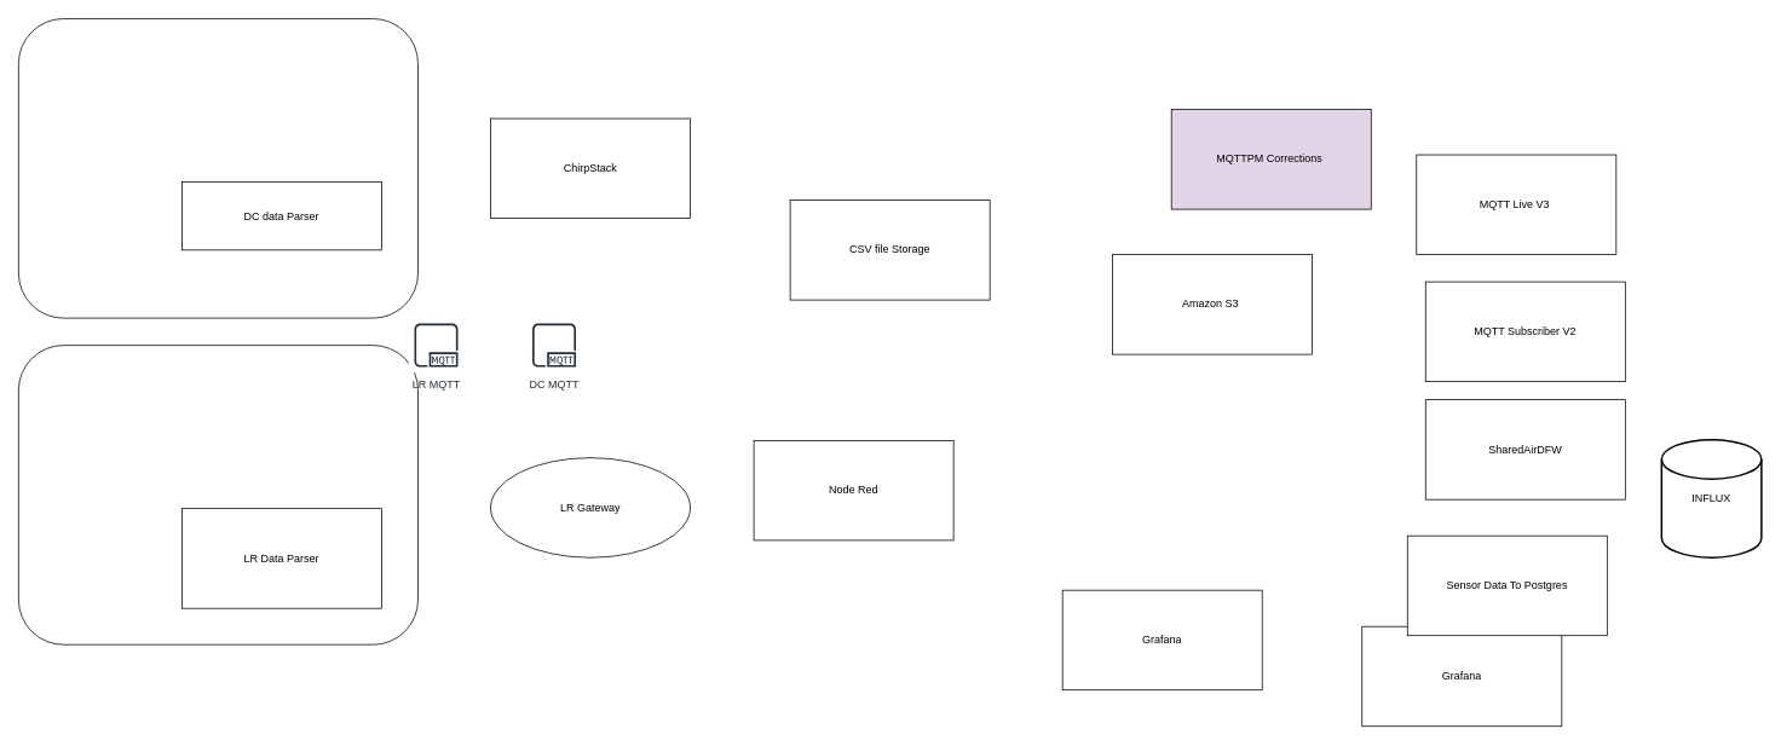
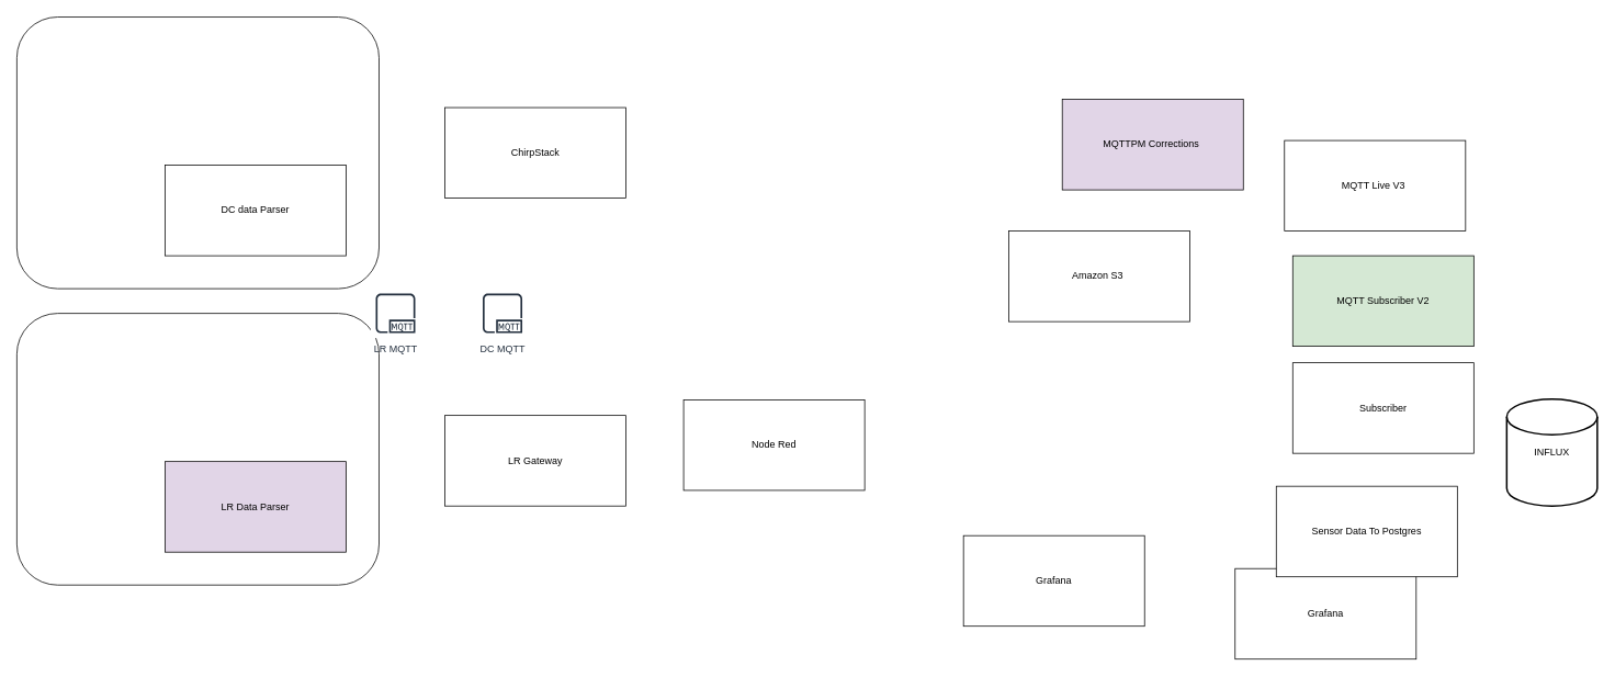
- <mxCell id="4" value="DC data Parser" style="rounded=0;whiteSpace=wrap;html=1;" vertex="1" parent="1"><mxGeometry x="200" y="200" width="220" height="75" as="geometry" /></mxCell>
+ <mxCell id="4" value="DC data Parser" style="rounded=0;whiteSpace=wrap;html=1;" vertex="1" parent="1"><mxGeometry x="200" y="200" width="220" height="110" as="geometry" /></mxCell>
- <mxCell id="7" value="CSV file Storage" style="rounded=0;whiteSpace=wrap;html=1;" vertex="1" parent="1"><mxGeometry x="870" y="220" width="220" height="110" as="geometry" /></mxCell>
- <mxCell id="18" value="MQTT Subscriber V2" style="rounded=0;whiteSpace=wrap;html=1;" vertex="1" parent="1"><mxGeometry x="1570" y="310" width="220" height="110" as="geometry" /></mxCell>
+ <mxCell id="18" value="MQTT Subscriber V2" style="rounded=0;whiteSpace=wrap;html=1;fillColor=#d5e8d4;" vertex="1" parent="1"><mxGeometry x="1570" y="310" width="220" height="110" as="geometry" /></mxCell>
- <mxCell id="11" value="SharedAirDFW" style="rounded=0;whiteSpace=wrap;html=1;" vertex="1" parent="1"><mxGeometry x="1570" y="440" width="220" height="110" as="geometry" /></mxCell>
+ <mxCell id="11" value="Subscriber" style="rounded=0;whiteSpace=wrap;html=1;" vertex="1" parent="1"><mxGeometry x="1570" y="440" width="220" height="110" as="geometry" /></mxCell>
- <mxCell id="9" value="LR Gateway" style="ellipse;whiteSpace=wrap;html=1;" vertex="1" parent="1"><mxGeometry x="540" y="504" width="220" height="110" as="geometry" /></mxCell>
+ <mxCell id="9" value="LR Gateway" style="rounded=0;whiteSpace=wrap;html=1;" vertex="1" parent="1"><mxGeometry x="540" y="504" width="220" height="110" as="geometry" /></mxCell>
- <mxCell id="5" value="LR Data Parser" style="rounded=0;whiteSpace=wrap;html=1;" vertex="1" parent="1"><mxGeometry x="200" y="560" width="220" height="110" as="geometry" /></mxCell>
+ <mxCell id="5" value="LR Data Parser" style="rounded=0;whiteSpace=wrap;html=1;fillColor=#e1d5e7;" vertex="1" parent="1"><mxGeometry x="200" y="560" width="220" height="110" as="geometry" /></mxCell>
